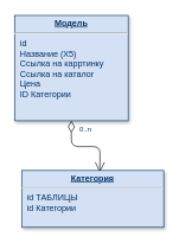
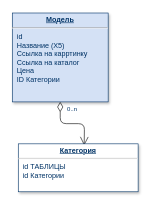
- <mxCell id="5" value="&lt;p style=&quot;margin: 0px ; margin-top: 4px ; text-align: center ; text-decoration: underline&quot;&gt;&lt;b&gt;Категория&lt;/b&gt;&lt;/p&gt;&lt;hr&gt;&lt;p style=&quot;margin: 0px ; margin-left: 8px&quot;&gt;id ТАБЛИЦЫ&lt;span&gt;&#09;&lt;/span&gt;&lt;br&gt;id Категории&lt;span&gt;&lt;/span&gt;&lt;br&gt;&lt;/p&gt;" style="verticalAlign=top;align=left;overflow=fill;fontSize=12;fontFamily=Helvetica;html=1;strokeColor=#003366;shadow=1;fillColor=#D4E1F5;fontColor=#003366" vertex="1" parent="1"><mxGeometry x="30" y="239" width="200" height="80" as="geometry" /></mxCell>
+ <mxCell id="5" value="&lt;p style=&quot;margin: 0px ; margin-top: 4px ; text-align: center ; text-decoration: underline&quot;&gt;&lt;b&gt;Категория&lt;/b&gt;&lt;/p&gt;&lt;hr&gt;&lt;p style=&quot;margin: 0px ; margin-left: 8px&quot;&gt;id ТАБЛИЦЫ&lt;span&gt;&#09;&lt;/span&gt;&lt;br&gt;id Категории&lt;span&gt;&lt;/span&gt;&lt;br&gt;&lt;/p&gt;" style="verticalAlign=top;align=left;overflow=fill;fontSize=12;fontFamily=Helvetica;html=1;strokeColor=#003366;shadow=1;fillColor=#ffffff;fontColor=#003366;" vertex="1" parent="1"><mxGeometry x="30" y="239" width="200" height="80" as="geometry" /></mxCell>
